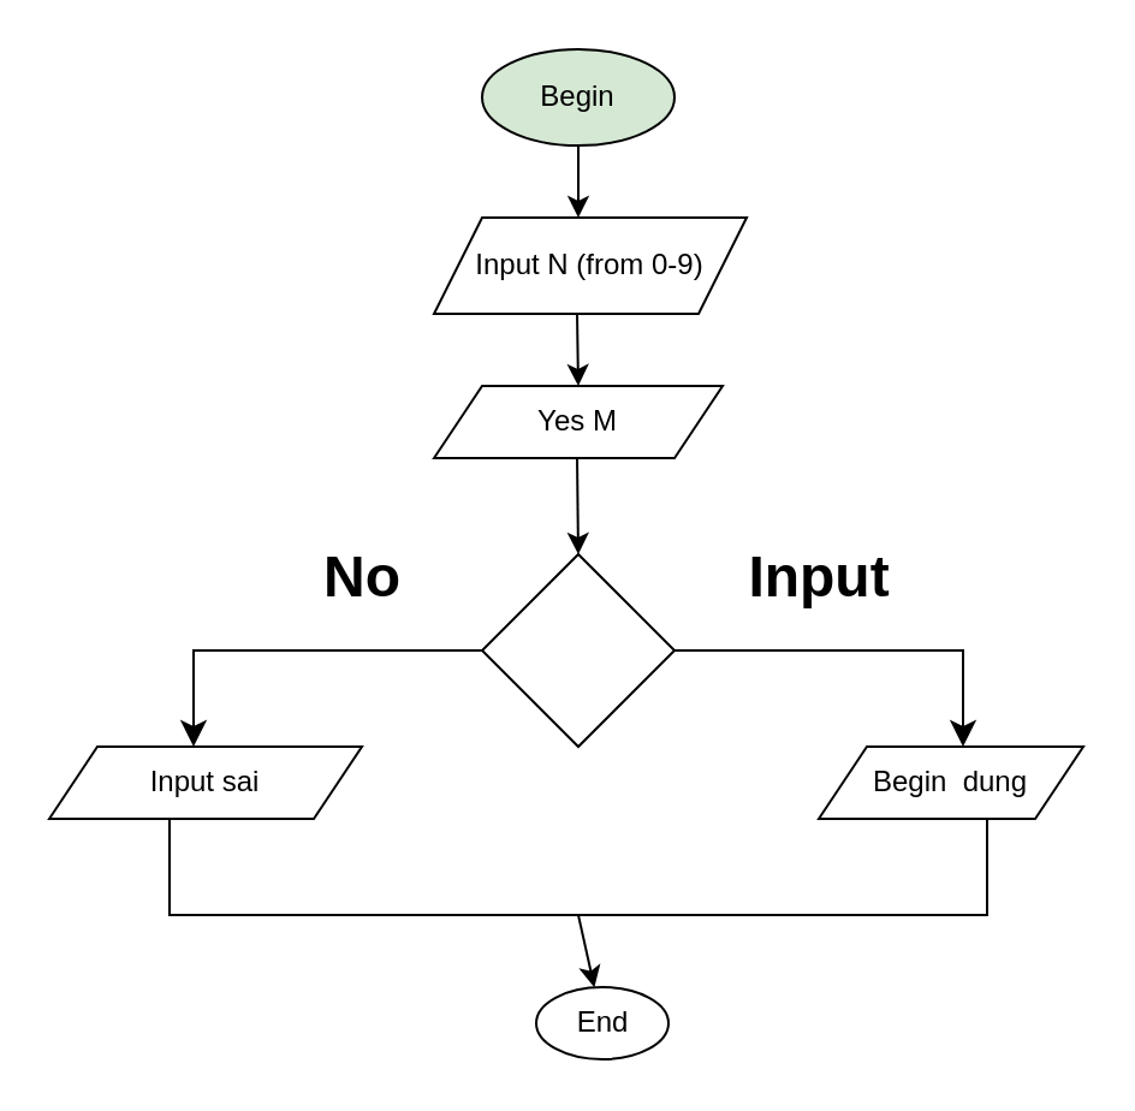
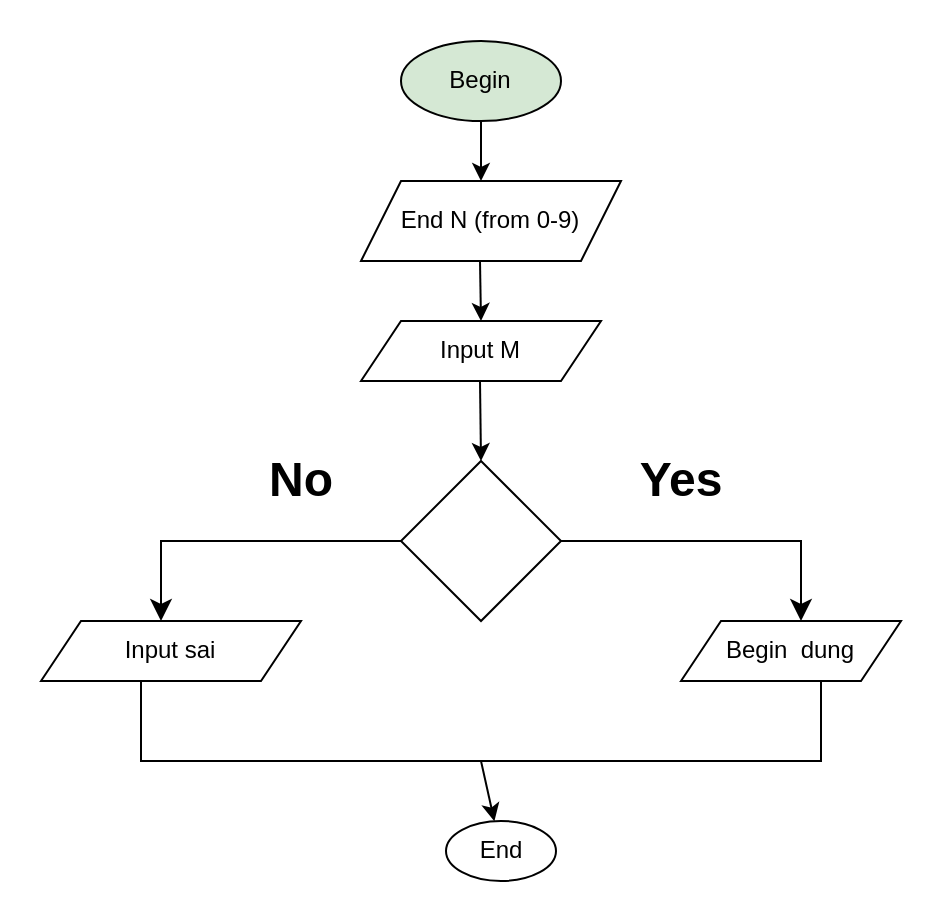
- <mxCell id="4" value="Input N (from 0-9)" style="shape=parallelogram;perimeter=parallelogramPerimeter;whiteSpace=wrap;html=1;fixedSize=1;" parent="1" vertex="1"><mxGeometry x="180" y="90" width="130" height="40" as="geometry" /></mxCell>
+ <mxCell id="4" value="End N (from 0-9)" style="shape=parallelogram;perimeter=parallelogramPerimeter;whiteSpace=wrap;html=1;fixedSize=1;" parent="1" vertex="1"><mxGeometry x="180" y="90" width="130" height="40" as="geometry" /></mxCell>
- <mxCell id="6" value="Yes M" style="shape=parallelogram;perimeter=parallelogramPerimeter;whiteSpace=wrap;html=1;fixedSize=1;" parent="1" vertex="1"><mxGeometry x="180" y="160" width="120" height="30" as="geometry" /></mxCell>
+ <mxCell id="6" value="Input M" style="shape=parallelogram;perimeter=parallelogramPerimeter;whiteSpace=wrap;html=1;fixedSize=1;" parent="1" vertex="1"><mxGeometry x="180" y="160" width="120" height="30" as="geometry" /></mxCell>
- <mxCell id="11" value="Input" style="text;strokeColor=none;fillColor=none;html=1;fontSize=24;fontStyle=1;verticalAlign=middle;align=center;" parent="1" vertex="1"><mxGeometry x="290" y="220" width="100" height="40" as="geometry" /></mxCell>
+ <mxCell id="11" value="Yes" style="text;strokeColor=none;fillColor=none;html=1;fontSize=24;fontStyle=1;verticalAlign=middle;align=center;" parent="1" vertex="1"><mxGeometry x="290" y="220" width="100" height="40" as="geometry" /></mxCell>
